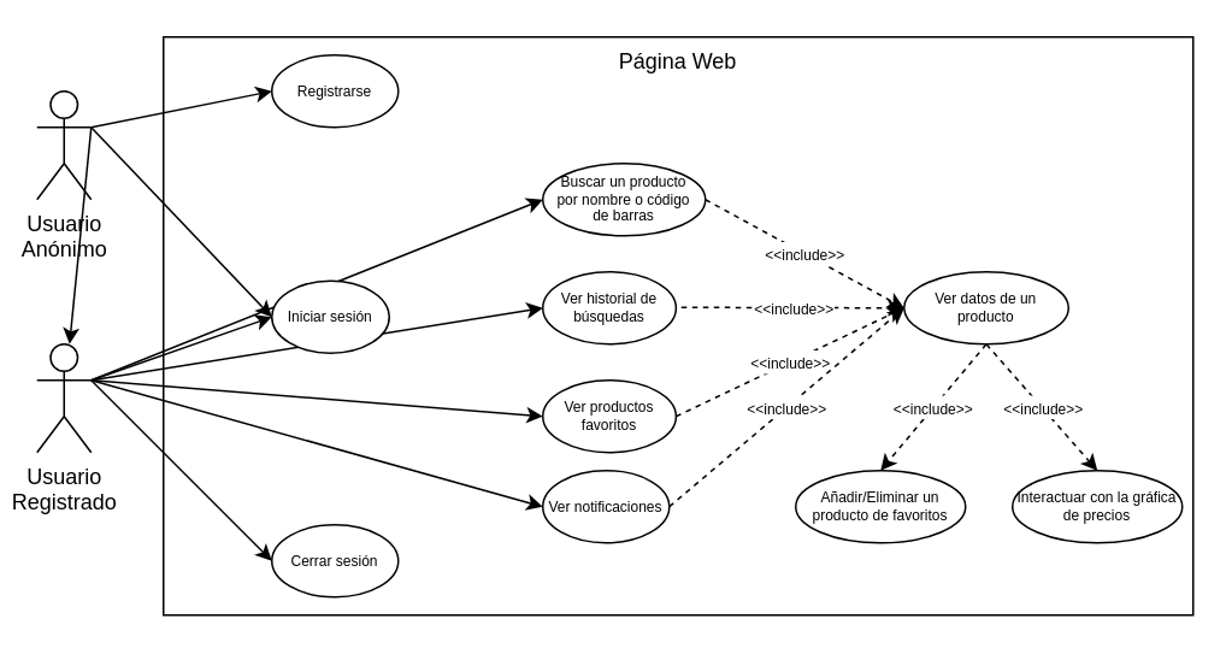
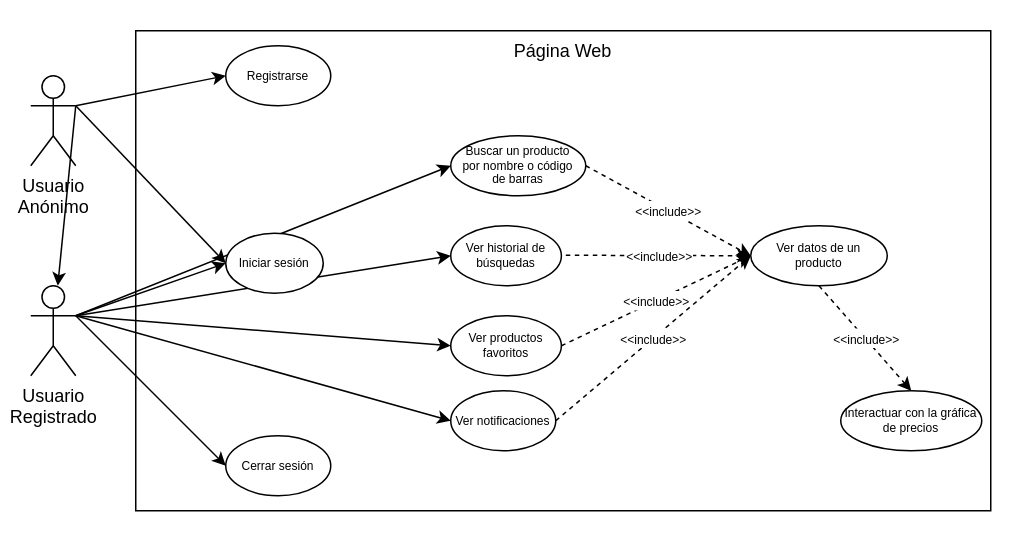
- <mxCell id="27" value="&lt;font style=&quot;font-size: 8px;&quot;&gt;&amp;lt;&amp;lt;include&amp;gt;&amp;gt;&lt;/font&gt;" style="rounded=0;orthogonalLoop=1;jettySize=auto;html=1;dashed=1;exitX=0.5;exitY=1;exitDx=0;exitDy=0;entryX=0.5;entryY=0;entryDx=0;entryDy=0;" edge="1" parent="1" source="17" target="9"><mxGeometry relative="1" as="geometry"><mxPoint x="223" y="260" as="sourcePoint" /><mxPoint x="360" y="110" as="targetPoint" /></mxGeometry></mxCell>
- <mxCell id="9" value="Añadir/Eliminar un producto de favoritos" style="ellipse;whiteSpace=wrap;html=1;fontSize=8;" vertex="1" parent="1"><mxGeometry x="440" y="260" width="94" height="40" as="geometry" /></mxCell>
